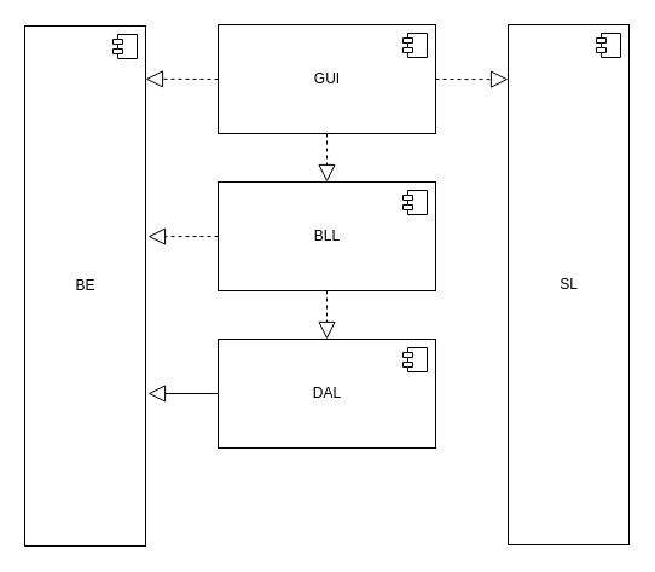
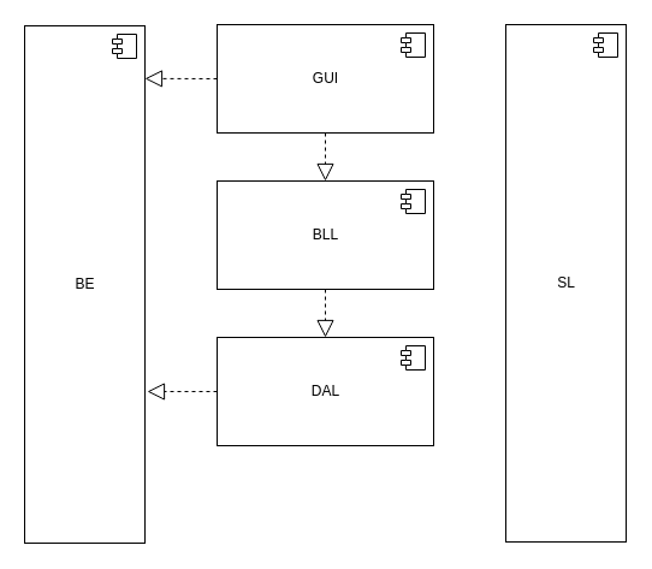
- <mxCell id="12" value="" style="endArrow=block;dashed=1;endFill=0;endSize=12;html=1;exitX=1;exitY=0.5;exitDx=0;exitDy=0;entryX=0;entryY=0.105;entryDx=0;entryDy=0;entryPerimeter=0;" edge="1" parent="1" source="4" target="10"><mxGeometry width="160" relative="1" as="geometry"><mxPoint x="230" y="101" as="sourcePoint" /><mxPoint x="390" y="101" as="targetPoint" /></mxGeometry></mxCell>
- <mxCell id="16" value="" style="endArrow=block;dashed=1;endFill=0;endSize=12;html=1;exitX=0;exitY=0.5;exitDx=0;exitDy=0;entryX=1.02;entryY=0.405;entryDx=0;entryDy=0;entryPerimeter=0;" edge="1" parent="1" source="6" target="2"><mxGeometry width="160" relative="1" as="geometry"><mxPoint x="230" y="101" as="sourcePoint" /><mxPoint x="390" y="101" as="targetPoint" /></mxGeometry></mxCell>
- <mxCell id="17" value="" style="endArrow=block;dashed=0;endFill=0;endSize=12;html=1;exitX=0;exitY=0.5;exitDx=0;exitDy=0;entryX=1.02;entryY=0.707;entryDx=0;entryDy=0;entryPerimeter=0;" edge="1" parent="1" source="8" target="2"><mxGeometry width="160" relative="1" as="geometry"><mxPoint x="230" y="101" as="sourcePoint" /><mxPoint x="390" y="101" as="targetPoint" /></mxGeometry></mxCell>
+ <mxCell id="17" value="" style="endArrow=block;dashed=1;endFill=0;endSize=12;html=1;exitX=0;exitY=0.5;exitDx=0;exitDy=0;entryX=1.02;entryY=0.707;entryDx=0;entryDy=0;entryPerimeter=0;" edge="1" parent="1" source="8" target="2"><mxGeometry width="160" relative="1" as="geometry"><mxPoint x="230" y="101" as="sourcePoint" /><mxPoint x="390" y="101" as="targetPoint" /></mxGeometry></mxCell>
